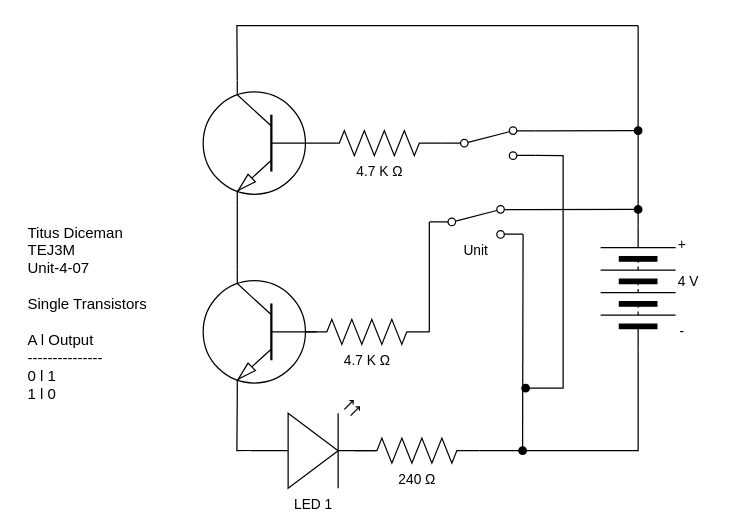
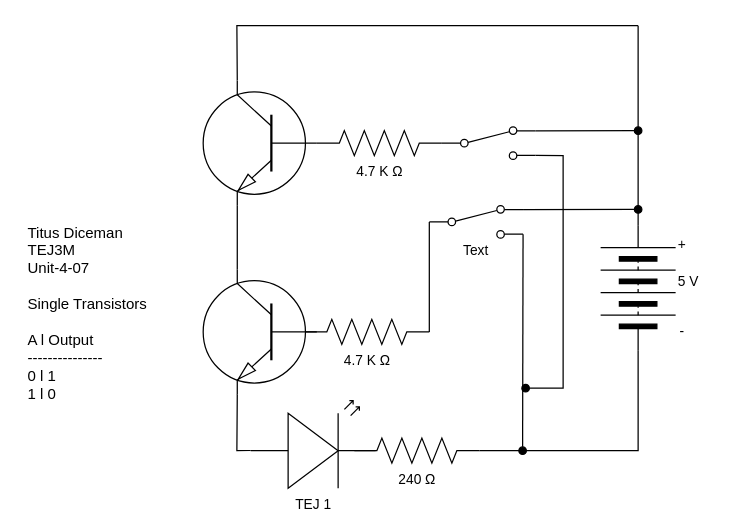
- <mxCell id="17" value="Unit" style="text;html=1;align=center;verticalAlign=middle;resizable=0;points=[];autosize=1;strokeColor=none;fillColor=none;fontSize=11;fontFamily=Helvetica;fontColor=default;" parent="1" vertex="1"><mxGeometry x="360.45" y="185" width="40" height="30" as="geometry" /></mxCell>
+ <mxCell id="17" value="Text" style="text;html=1;align=center;verticalAlign=middle;resizable=0;points=[];autosize=1;strokeColor=none;fillColor=none;fontSize=11;fontFamily=Helvetica;fontColor=default;" parent="1" vertex="1"><mxGeometry x="360.45" y="185" width="40" height="30" as="geometry" /></mxCell>
- <mxCell id="16" value="4 V" style="text;html=1;align=center;verticalAlign=middle;resizable=0;points=[];autosize=1;strokeColor=none;fillColor=none;fontSize=11;fontFamily=Helvetica;fontColor=default;" parent="1" vertex="1"><mxGeometry x="530" y="210" width="40" height="30" as="geometry" /></mxCell>
+ <mxCell id="16" value="5 V" style="text;html=1;align=center;verticalAlign=middle;resizable=0;points=[];autosize=1;strokeColor=none;fillColor=none;fontSize=11;fontFamily=Helvetica;fontColor=default;" parent="1" vertex="1"><mxGeometry x="530" y="210" width="40" height="30" as="geometry" /></mxCell>
- <mxCell id="8" value="LED 1" style="verticalLabelPosition=bottom;shadow=0;dashed=0;align=center;html=1;verticalAlign=top;shape=mxgraph.electrical.opto_electronics.led_2;pointerEvents=1;fontFamily=Helvetica;fontSize=11;fontColor=default;" parent="1" vertex="1"><mxGeometry x="200" y="320" width="100" height="70" as="geometry" /></mxCell>
+ <mxCell id="8" value="TEJ 1" style="verticalLabelPosition=bottom;shadow=0;dashed=0;align=center;html=1;verticalAlign=top;shape=mxgraph.electrical.opto_electronics.led_2;pointerEvents=1;fontFamily=Helvetica;fontSize=11;fontColor=default;" parent="1" vertex="1"><mxGeometry x="200" y="320" width="100" height="70" as="geometry" /></mxCell>
